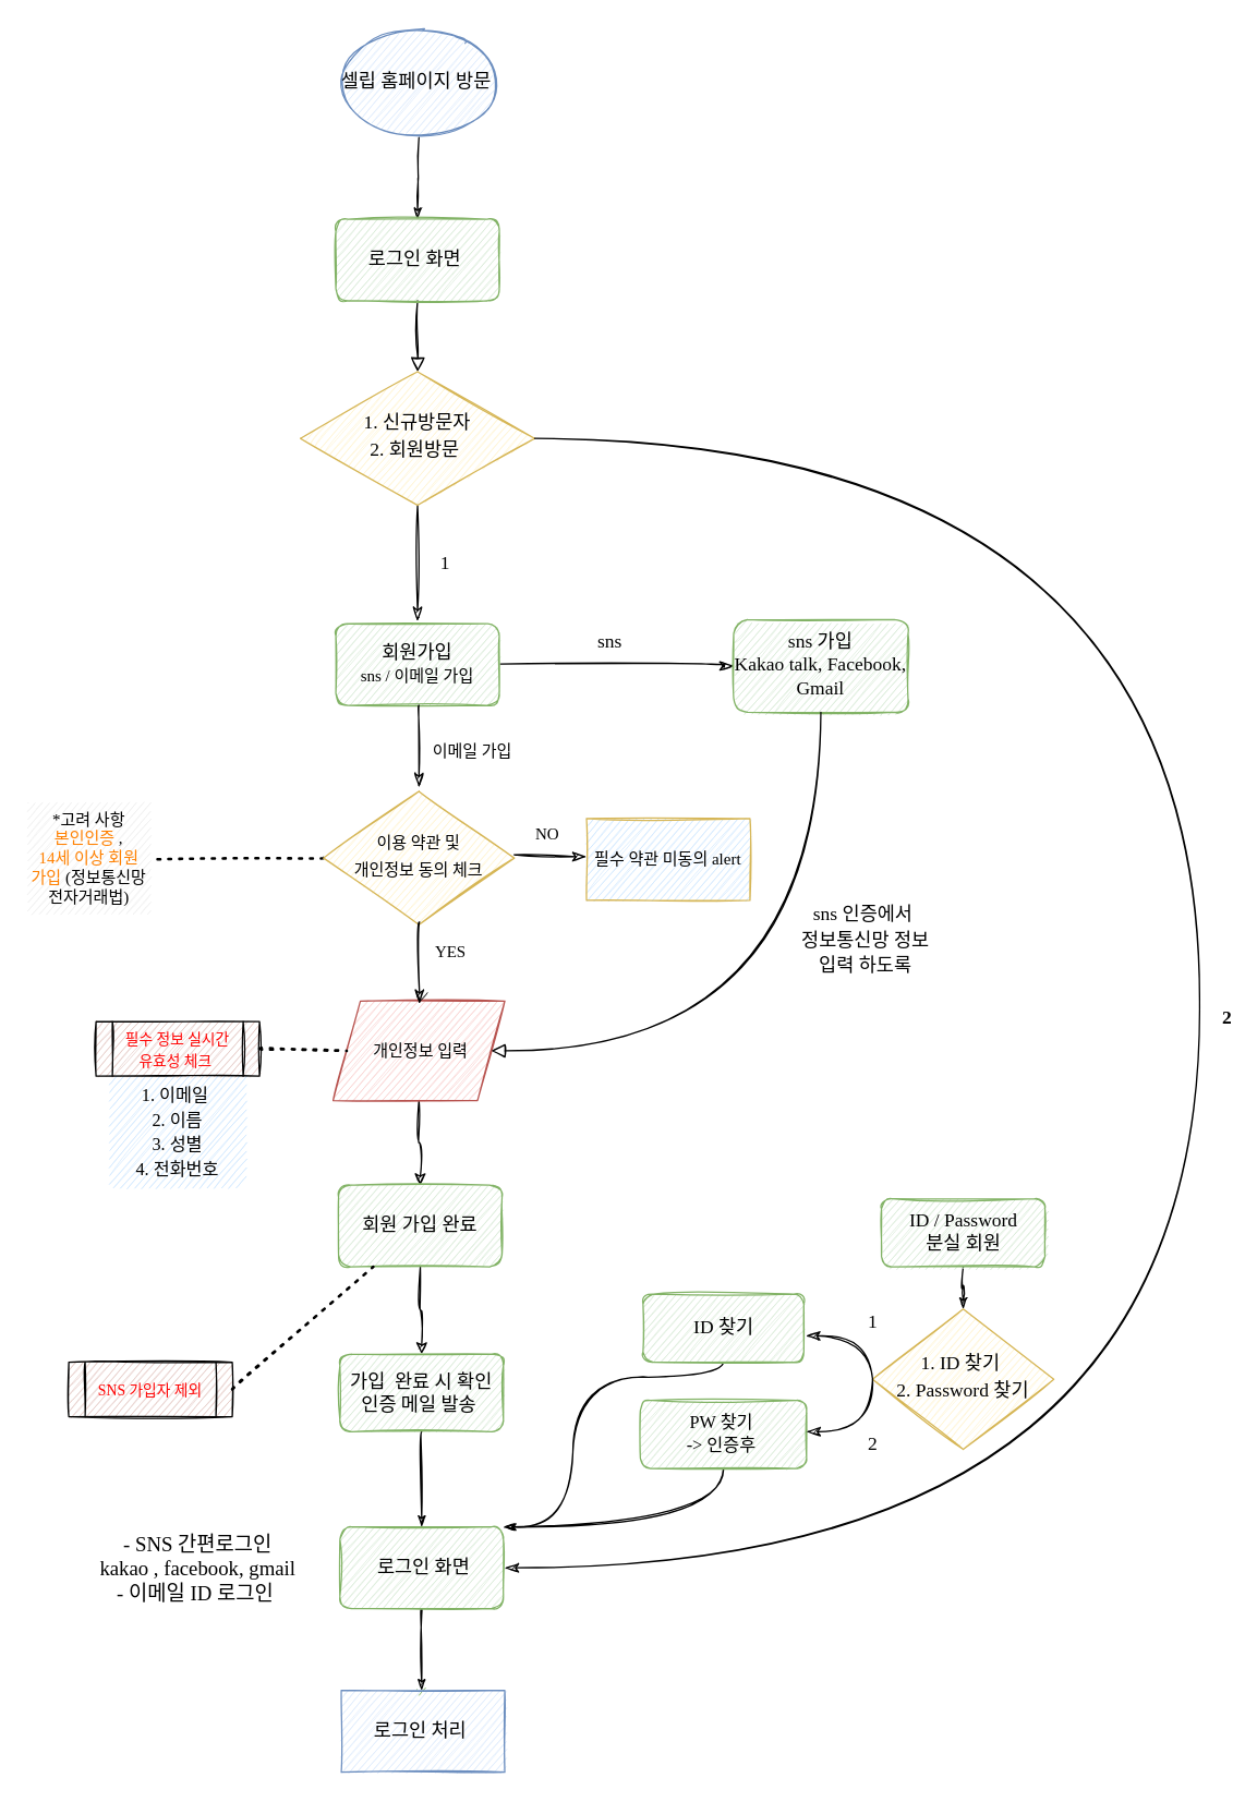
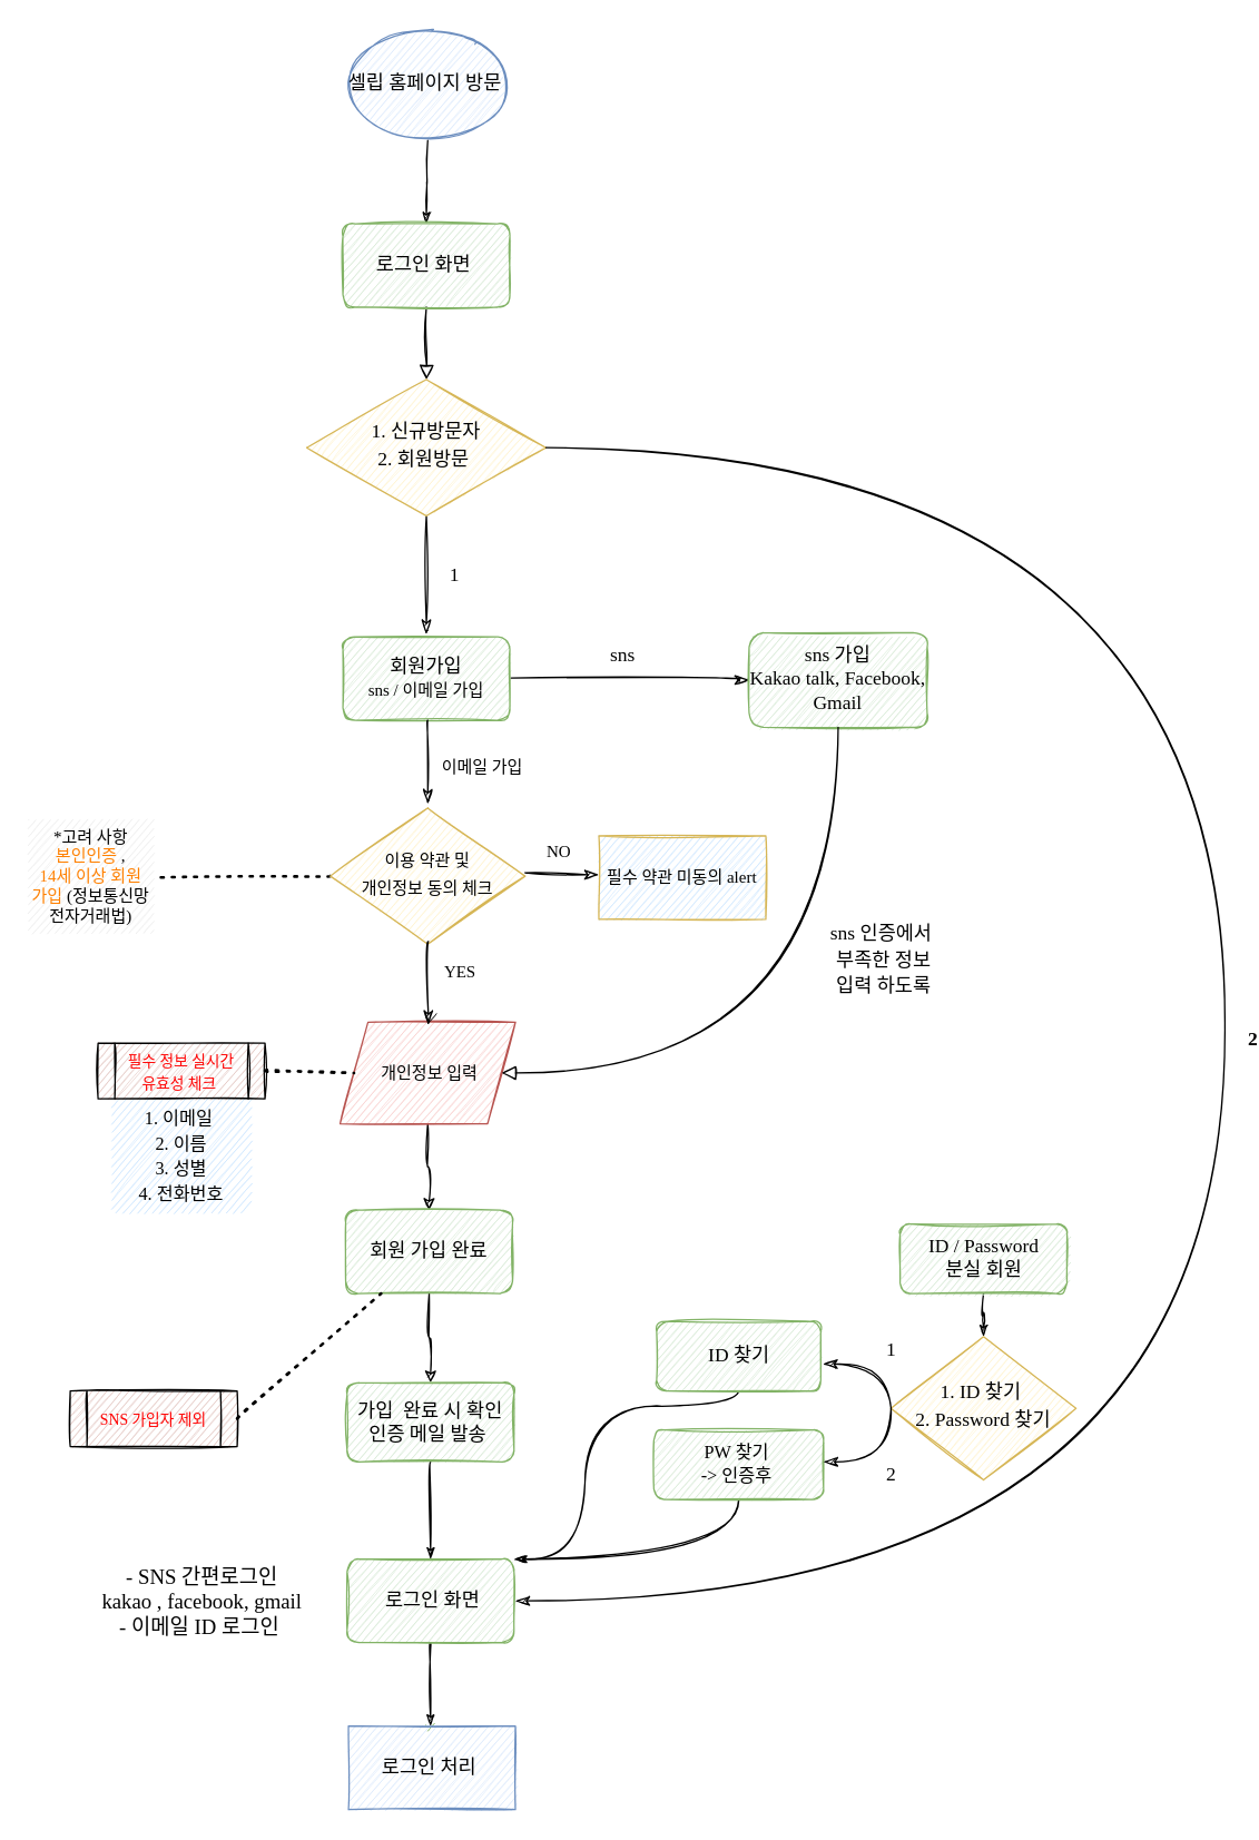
- <mxCell id="18" value="&lt;font style=&quot;font-size: 14px;&quot;&gt;sns 인증에서&amp;nbsp;&lt;br&gt;정보통신망 정보 &lt;br&gt;입력 하도록&lt;/font&gt;&lt;br&gt;&amp;nbsp;" style="text;html=1;strokeColor=none;fillColor=none;align=center;verticalAlign=middle;whiteSpace=wrap;rounded=0;fontFamily=돋음체;fontSource=https%3A%2F%2Fcdn.jsdelivr.net%2Fgh%2Fprojectnoonnu%2Fnoonfonts_two%401.0%2FKoPubDotumMedium.woff';fontSize=15;sketch=1;" parent="1" vertex="1"><mxGeometry x="550" y="660" width="170" height="76" as="geometry" /></mxCell>
+ <mxCell id="18" value="&lt;font style=&quot;font-size: 14px;&quot;&gt;sns 인증에서&amp;nbsp;&lt;br&gt;부족한 정보 &lt;br&gt;입력 하도록&lt;/font&gt;&lt;br&gt;&amp;nbsp;" style="text;html=1;strokeColor=none;fillColor=none;align=center;verticalAlign=middle;whiteSpace=wrap;rounded=0;fontFamily=돋음체;fontSource=https%3A%2F%2Fcdn.jsdelivr.net%2Fgh%2Fprojectnoonnu%2Fnoonfonts_two%401.0%2FKoPubDotumMedium.woff';fontSize=15;sketch=1;" parent="1" vertex="1"><mxGeometry x="550" y="660" width="170" height="76" as="geometry" /></mxCell>
